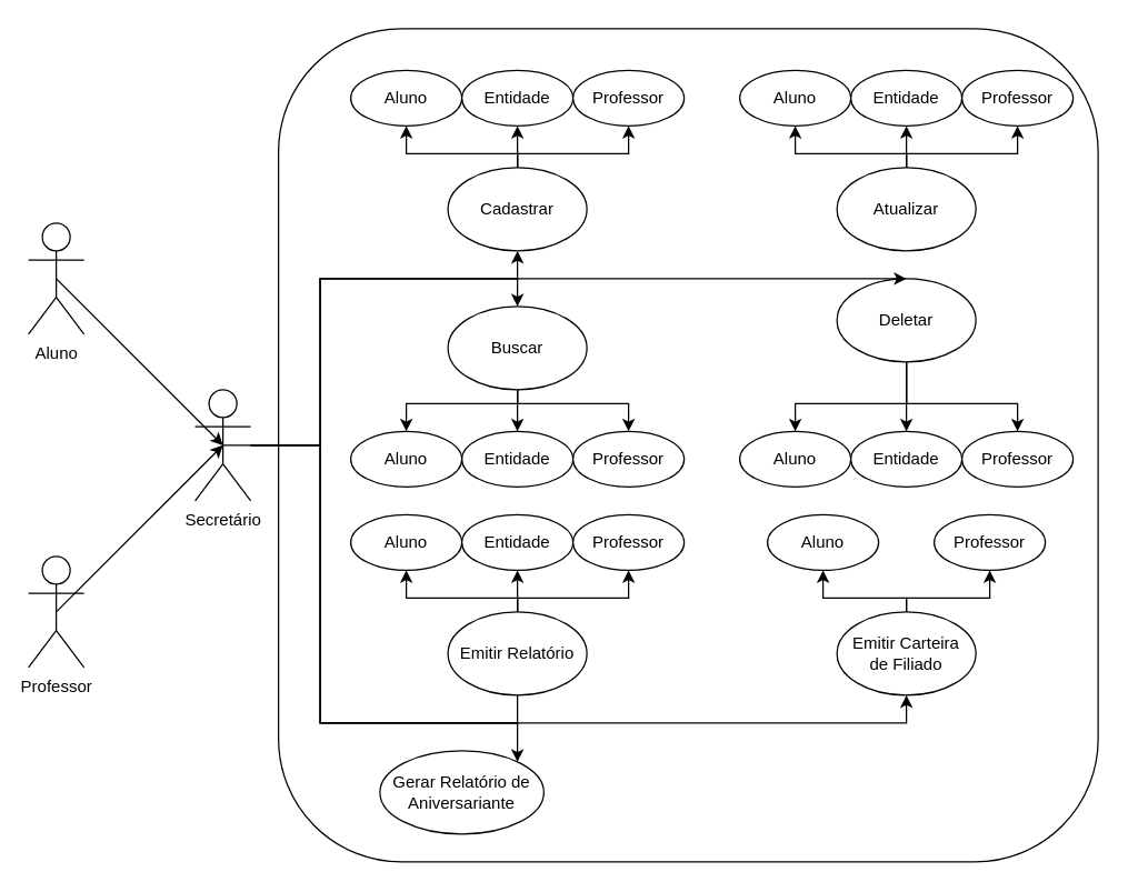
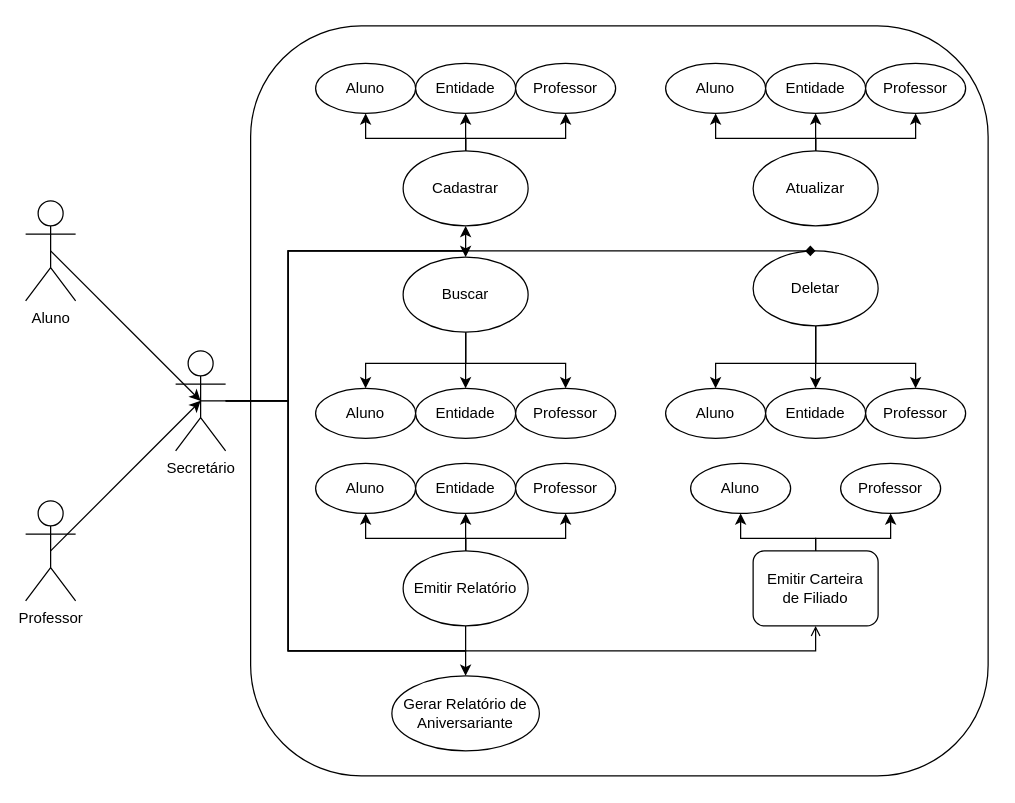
- <mxCell id="37" style="edgeStyle=orthogonalEdgeStyle;rounded=0;orthogonalLoop=1;jettySize=auto;html=1;entryX=0.5;entryY=0;entryDx=0;entryDy=0;exitX=0.5;exitY=1;exitDx=0;exitDy=0;" edge="1" parent="1" source="44" target="18"><mxGeometry relative="1" as="geometry"><Array as="points"><mxPoint x="372" y="520" /><mxPoint x="230" y="520" /><mxPoint x="230" y="200" /><mxPoint x="652" y="200" /></Array></mxGeometry></mxCell>
+ <mxCell id="37" style="edgeStyle=orthogonalEdgeStyle;rounded=0;orthogonalLoop=1;jettySize=auto;html=1;entryX=0.5;entryY=0;entryDx=0;entryDy=0;exitX=0.5;exitY=1;exitDx=0;exitDy=0;endArrow=diamond;" edge="1" parent="1" source="44" target="18"><mxGeometry relative="1" as="geometry"><Array as="points"><mxPoint x="372" y="520" /><mxPoint x="230" y="520" /><mxPoint x="230" y="200" /><mxPoint x="652" y="200" /></Array></mxGeometry></mxCell>
- <mxCell id="11" value="Buscar" style="ellipse;whiteSpace=wrap;html=1;" vertex="1" parent="1"><mxGeometry x="322" y="220" width="100" height="60" as="geometry" /></mxCell>
+ <mxCell id="11" value="Buscar" style="ellipse;whiteSpace=wrap;html=1;" vertex="1" parent="1"><mxGeometry x="322" y="205" width="100" height="60" as="geometry" /></mxCell>
- <mxCell id="50" value="Emitir Carteira &lt;br&gt;de Filiado" style="ellipse;whiteSpace=wrap;html=1;" vertex="1" parent="1"><mxGeometry x="602" y="440" width="100" height="60" as="geometry" /></mxCell>
+ <mxCell id="50" value="Emitir Carteira &lt;br&gt;de Filiado" style="whiteSpace=wrap;html=1;rounded=1;" vertex="1" parent="1"><mxGeometry x="602" y="440" width="100" height="60" as="geometry" /></mxCell>
- <mxCell id="38" style="edgeStyle=orthogonalEdgeStyle;rounded=0;orthogonalLoop=1;jettySize=auto;html=1;entryX=0.5;entryY=1;entryDx=0;entryDy=0;" edge="1" parent="1" source="40" target="50"><mxGeometry relative="1" as="geometry"><Array as="points"><mxPoint x="230" y="320" /><mxPoint x="230" y="520" /><mxPoint x="652" y="520" /></Array></mxGeometry></mxCell>
+ <mxCell id="38" style="edgeStyle=orthogonalEdgeStyle;rounded=0;orthogonalLoop=1;jettySize=auto;html=1;entryX=0.5;entryY=1;entryDx=0;entryDy=0;endArrow=open;" edge="1" parent="1" source="40" target="50"><mxGeometry relative="1" as="geometry"><Array as="points"><mxPoint x="230" y="320" /><mxPoint x="230" y="520" /><mxPoint x="652" y="520" /></Array></mxGeometry></mxCell>
- <mxCell id="53" value="Gerar Relatório de Aniversariante" style="ellipse;whiteSpace=wrap;html=1;" vertex="1" parent="1"><mxGeometry x="273" y="540" width="118" height="60" as="geometry" /></mxCell>
+ <mxCell id="53" value="Gerar Relatório de Aniversariante" style="ellipse;whiteSpace=wrap;html=1;" vertex="1" parent="1"><mxGeometry x="313" y="540" width="118" height="60" as="geometry" /></mxCell>
